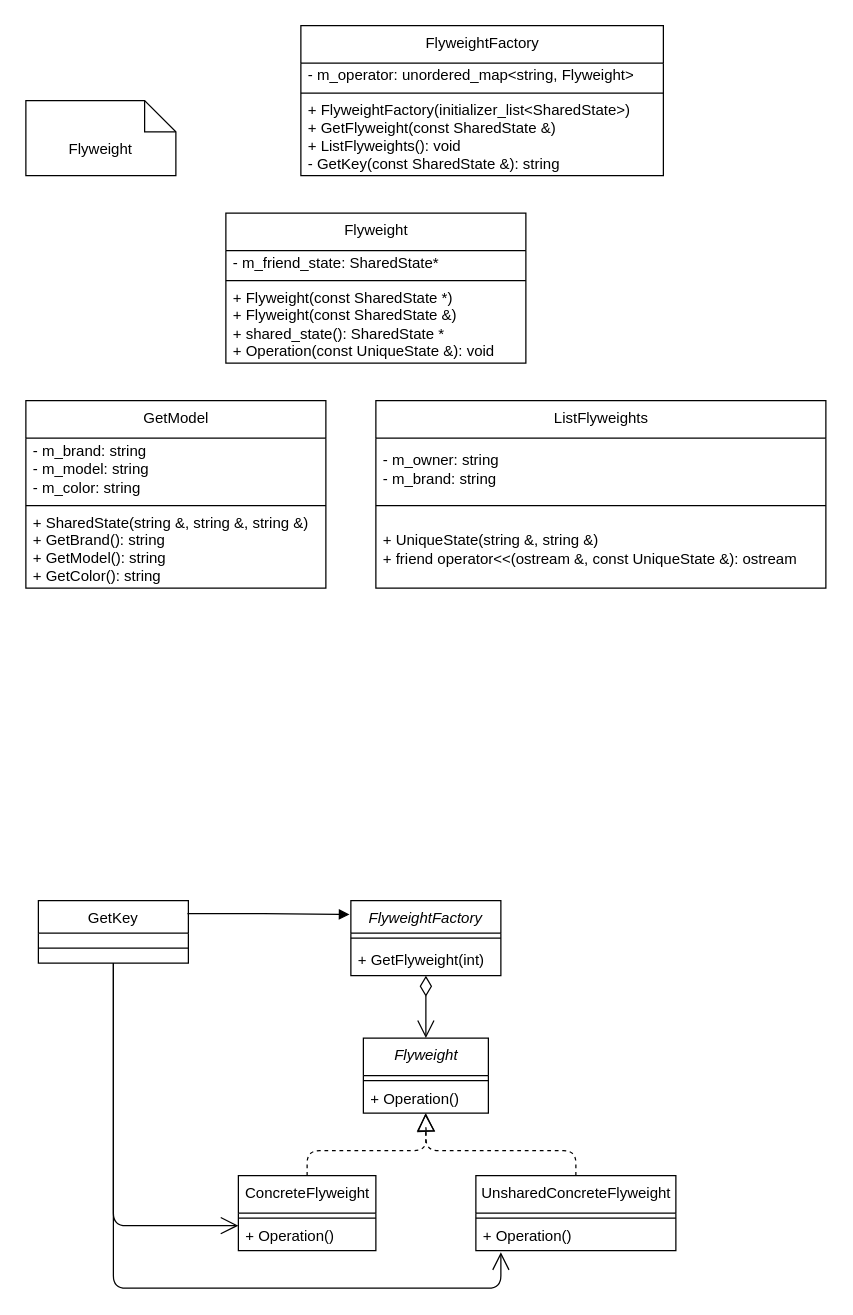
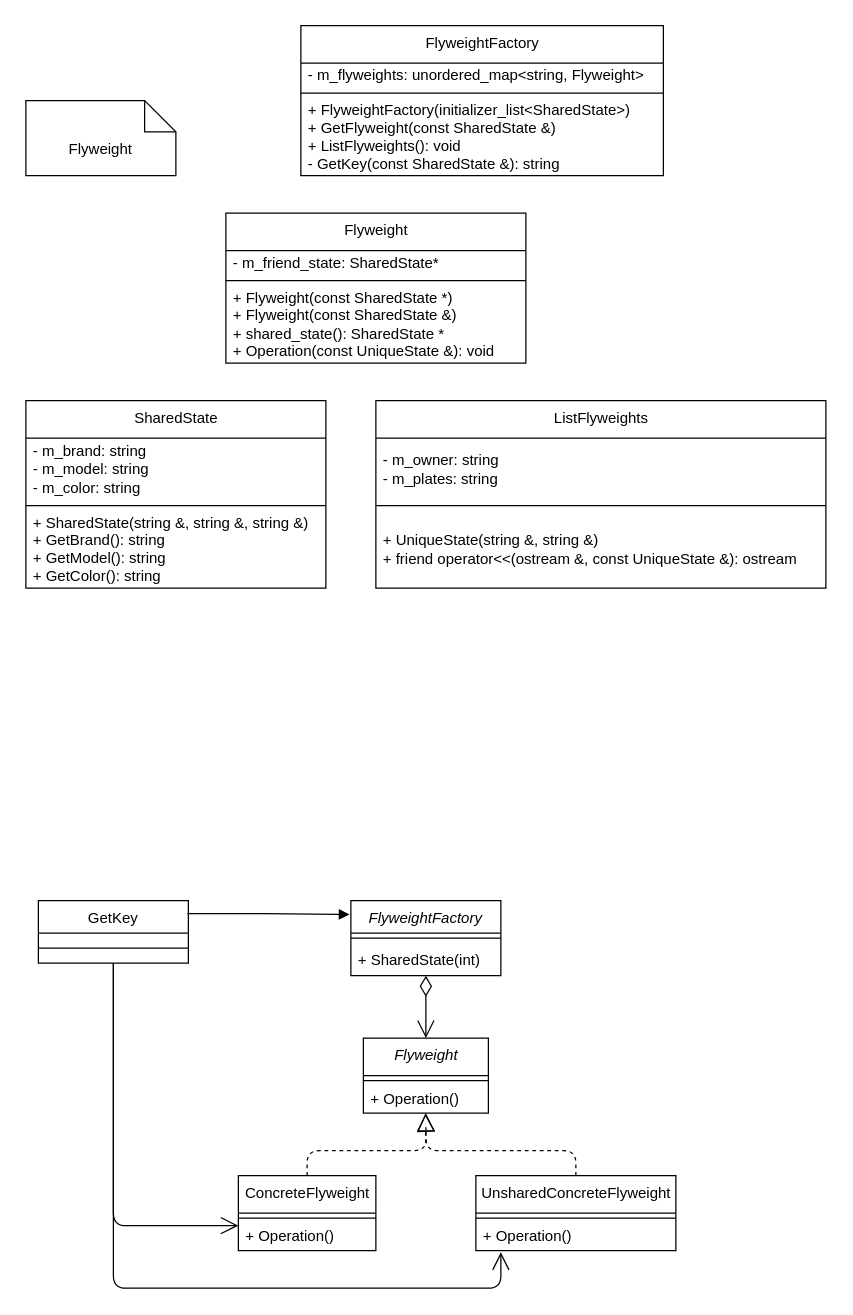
- <mxCell id="36" value="- m_operator: unordered_map&amp;lt;string, Flyweight&amp;gt;" style="text;html=1;strokeColor=none;fillColor=none;align=left;verticalAlign=middle;spacingLeft=4;spacingRight=4;overflow=hidden;rotatable=0;points=[[0,0.5],[1,0.5]];portConstraint=eastwest;" vertex="1" parent="35"><mxGeometry y="30" width="290" height="20" as="geometry" /></mxCell>
+ <mxCell id="36" value="- m_flyweights: unordered_map&amp;lt;string, Flyweight&amp;gt;" style="text;html=1;strokeColor=none;fillColor=none;align=left;verticalAlign=middle;spacingLeft=4;spacingRight=4;overflow=hidden;rotatable=0;points=[[0,0.5],[1,0.5]];portConstraint=eastwest;" vertex="1" parent="35"><mxGeometry y="30" width="290" height="20" as="geometry" /></mxCell>
- <mxCell id="27" value="GetModel" style="swimlane;fontStyle=0;align=center;verticalAlign=top;childLayout=stackLayout;horizontal=1;startSize=30;horizontalStack=0;resizeParent=1;resizeParentMax=0;resizeLast=0;collapsible=0;marginBottom=0;html=1;" vertex="1" parent="1"><mxGeometry x="20" y="320" width="240" height="150" as="geometry" /></mxCell>
+ <mxCell id="27" value="SharedState" style="swimlane;fontStyle=0;align=center;verticalAlign=top;childLayout=stackLayout;horizontal=1;startSize=30;horizontalStack=0;resizeParent=1;resizeParentMax=0;resizeLast=0;collapsible=0;marginBottom=0;html=1;" vertex="1" parent="1"><mxGeometry x="20" y="320" width="240" height="150" as="geometry" /></mxCell>
- <mxCell id="32" value="- m_owner: string&lt;br&gt;- m_brand: string" style="text;html=1;strokeColor=none;fillColor=none;align=left;verticalAlign=middle;spacingLeft=4;spacingRight=4;overflow=hidden;rotatable=0;points=[[0,0.5],[1,0.5]];portConstraint=eastwest;" vertex="1" parent="31"><mxGeometry y="30" width="360" height="50" as="geometry" /></mxCell>
+ <mxCell id="32" value="- m_owner: string&lt;br&gt;- m_plates: string" style="text;html=1;strokeColor=none;fillColor=none;align=left;verticalAlign=middle;spacingLeft=4;spacingRight=4;overflow=hidden;rotatable=0;points=[[0,0.5],[1,0.5]];portConstraint=eastwest;" vertex="1" parent="31"><mxGeometry y="30" width="360" height="50" as="geometry" /></mxCell>
- <mxCell id="6" value="+ GetFlyweight(int)" style="text;strokeColor=none;fillColor=none;align=left;verticalAlign=top;spacingLeft=4;spacingRight=4;overflow=hidden;rotatable=0;points=[[0,0.5],[1,0.5]];portConstraint=eastwest;strokeWidth=1;fontStyle=0" parent="4" vertex="1"><mxGeometry y="34" width="120" height="26" as="geometry" /></mxCell>
+ <mxCell id="6" value="+ SharedState(int)" style="text;strokeColor=none;fillColor=none;align=left;verticalAlign=top;spacingLeft=4;spacingRight=4;overflow=hidden;rotatable=0;points=[[0,0.5],[1,0.5]];portConstraint=eastwest;strokeWidth=1;fontStyle=0" parent="4" vertex="1"><mxGeometry y="34" width="120" height="26" as="geometry" /></mxCell>
